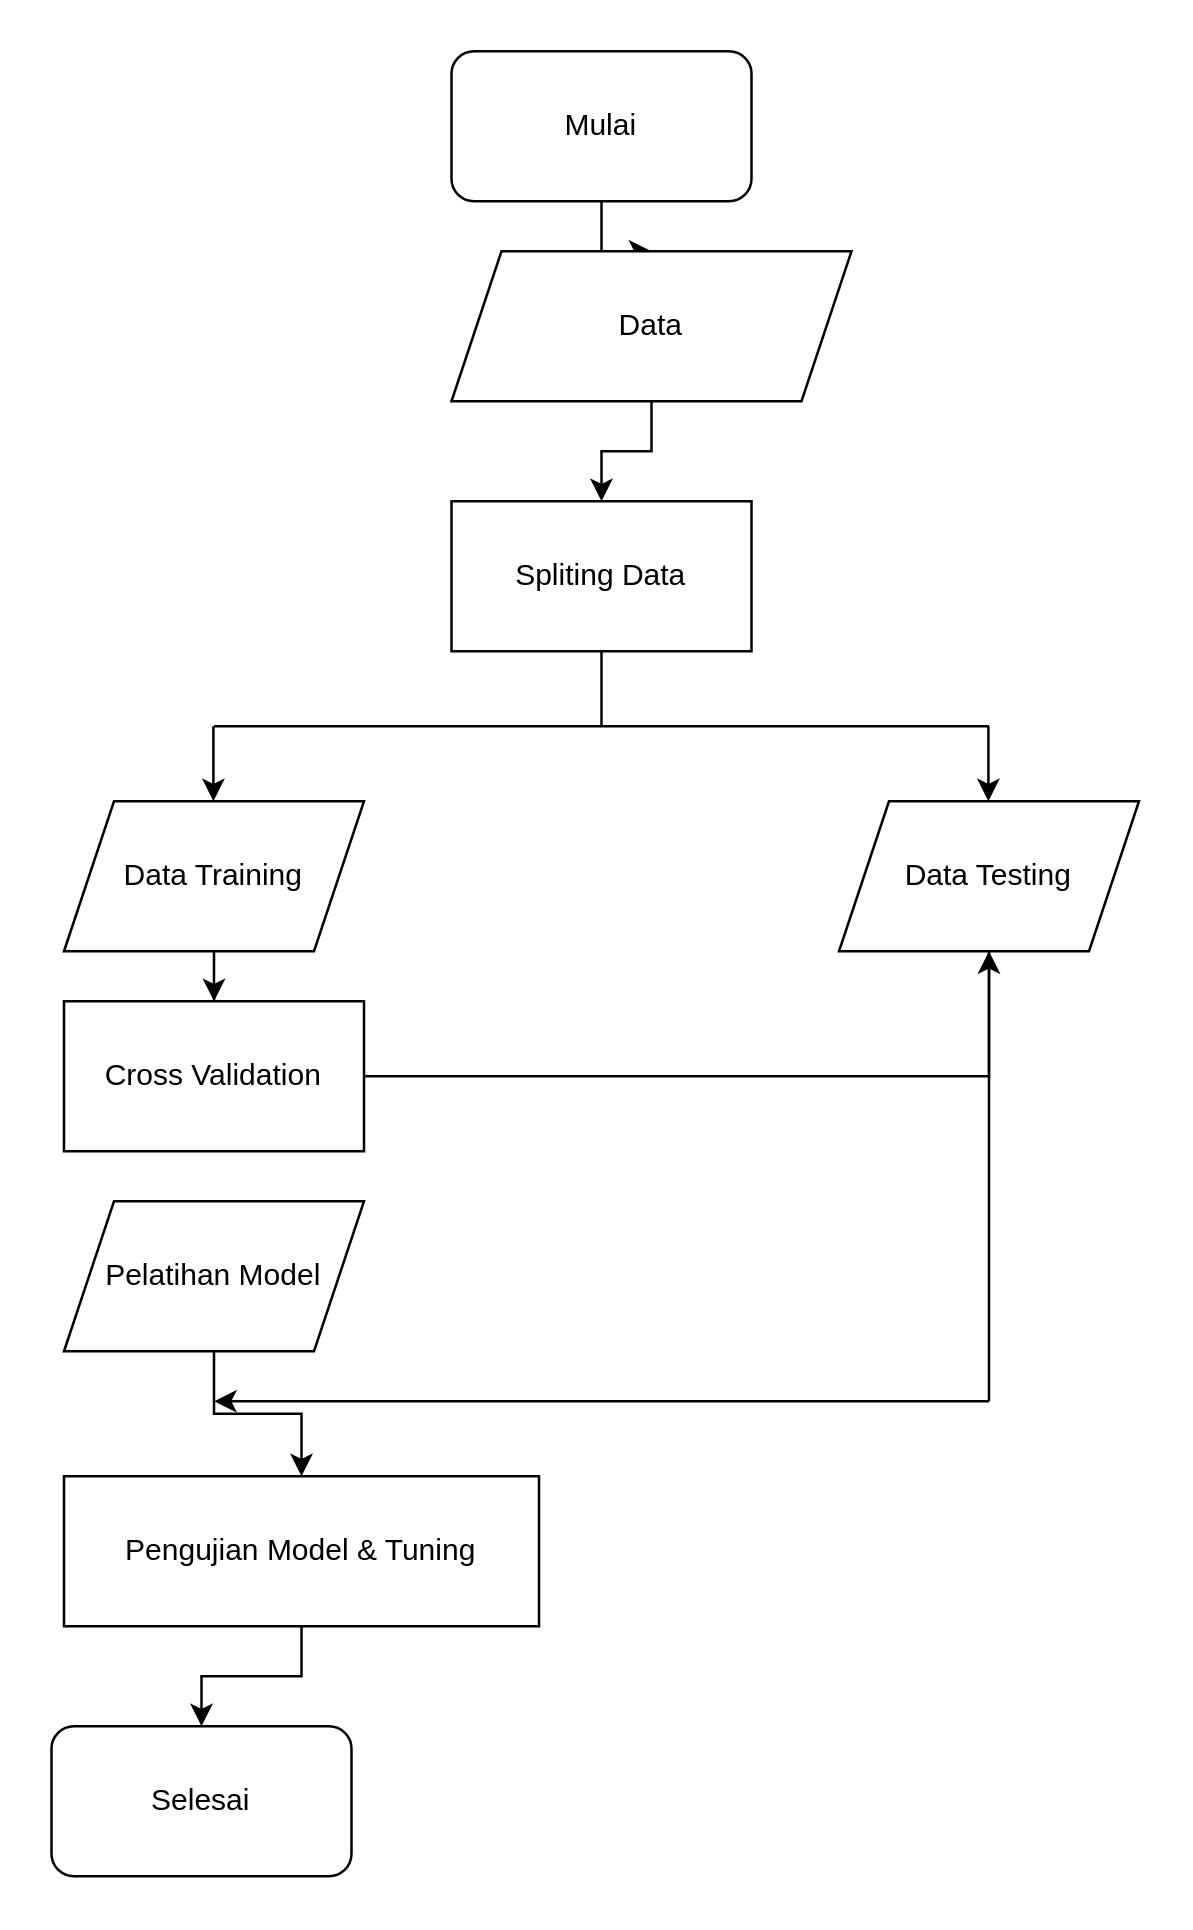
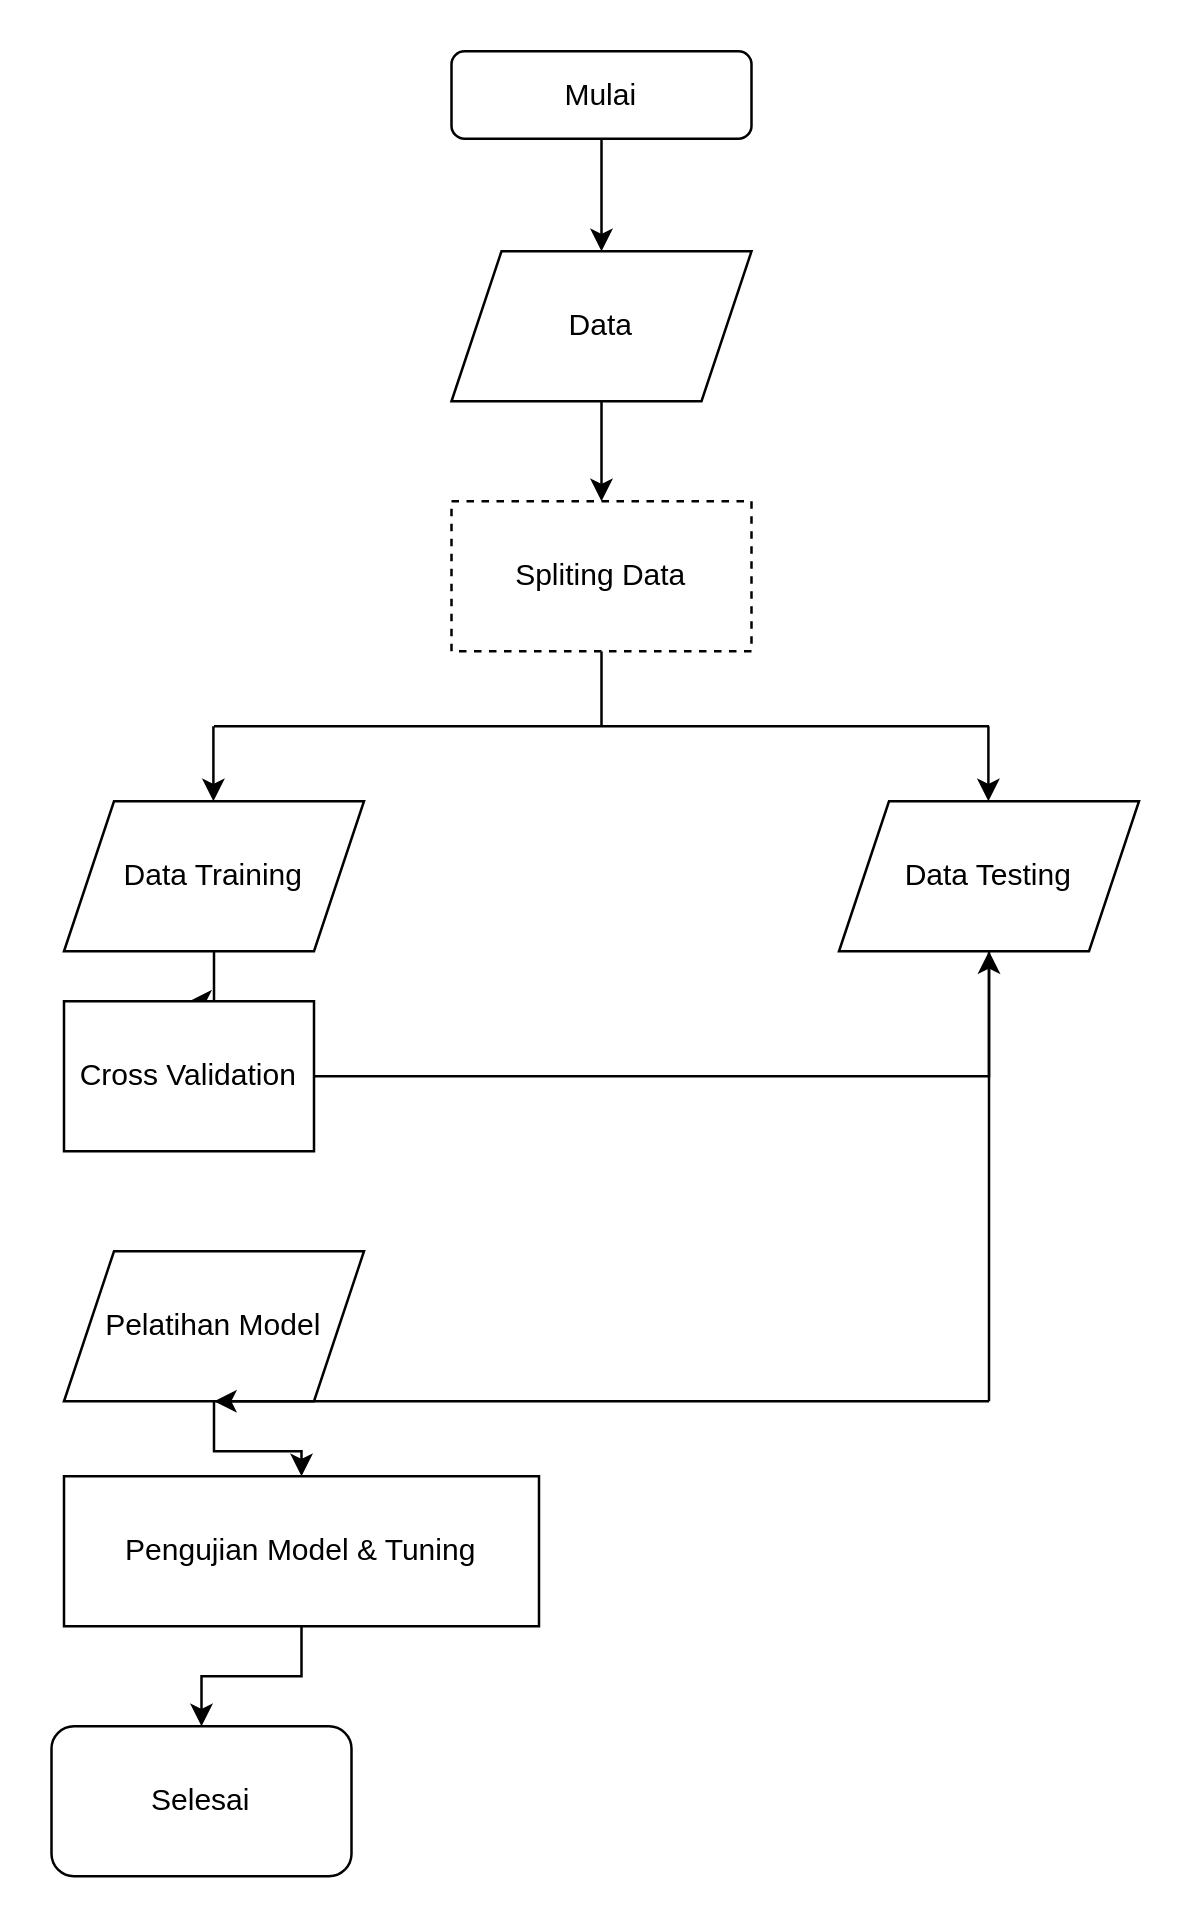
- <mxCell id="3" value="Mulai" style="rounded=1;whiteSpace=wrap;html=1;" vertex="1" parent="1"><mxGeometry x="180" y="20" width="120" height="60" as="geometry" /></mxCell>
+ <mxCell id="3" value="Mulai" style="rounded=1;whiteSpace=wrap;html=1;" vertex="1" parent="1"><mxGeometry x="180" y="20" width="120" height="35" as="geometry" /></mxCell>
- <mxCell id="20" value="Data" style="shape=parallelogram;perimeter=parallelogramPerimeter;whiteSpace=wrap;html=1;fixedSize=1;rounded=0;" vertex="1" parent="1"><mxGeometry x="180" y="100" width="160" height="60" as="geometry" /></mxCell>
+ <mxCell id="20" value="Data" style="shape=parallelogram;perimeter=parallelogramPerimeter;whiteSpace=wrap;html=1;fixedSize=1;rounded=0;" vertex="1" parent="1"><mxGeometry x="180" y="100" width="120" height="60" as="geometry" /></mxCell>
- <mxCell id="6" value="Spliting Data" style="rounded=0;whiteSpace=wrap;html=1;" vertex="1" parent="1"><mxGeometry x="180" y="200" width="120" height="60" as="geometry" /></mxCell>
+ <mxCell id="6" value="Spliting Data" style="rounded=0;whiteSpace=wrap;html=1;dashed=1;" vertex="1" parent="1"><mxGeometry x="180" y="200" width="120" height="60" as="geometry" /></mxCell>
- <mxCell id="15" value="Cross Validation" style="whiteSpace=wrap;html=1;" vertex="1" parent="1"><mxGeometry x="25" y="400" width="120" height="60" as="geometry" /></mxCell>
+ <mxCell id="15" value="Cross Validation" style="whiteSpace=wrap;html=1;" vertex="1" parent="1"><mxGeometry x="25" y="400" width="100" height="60" as="geometry" /></mxCell>
- <mxCell id="17" value="Pelatihan Model" style="shape=parallelogram;perimeter=parallelogramPerimeter;whiteSpace=wrap;html=1;fixedSize=1;" vertex="1" parent="1"><mxGeometry x="25" y="480" width="120" height="60" as="geometry" /></mxCell>
+ <mxCell id="17" value="Pelatihan Model" style="shape=parallelogram;perimeter=parallelogramPerimeter;whiteSpace=wrap;html=1;fixedSize=1;" vertex="1" parent="1"><mxGeometry x="25" y="500" width="120" height="60" as="geometry" /></mxCell>
